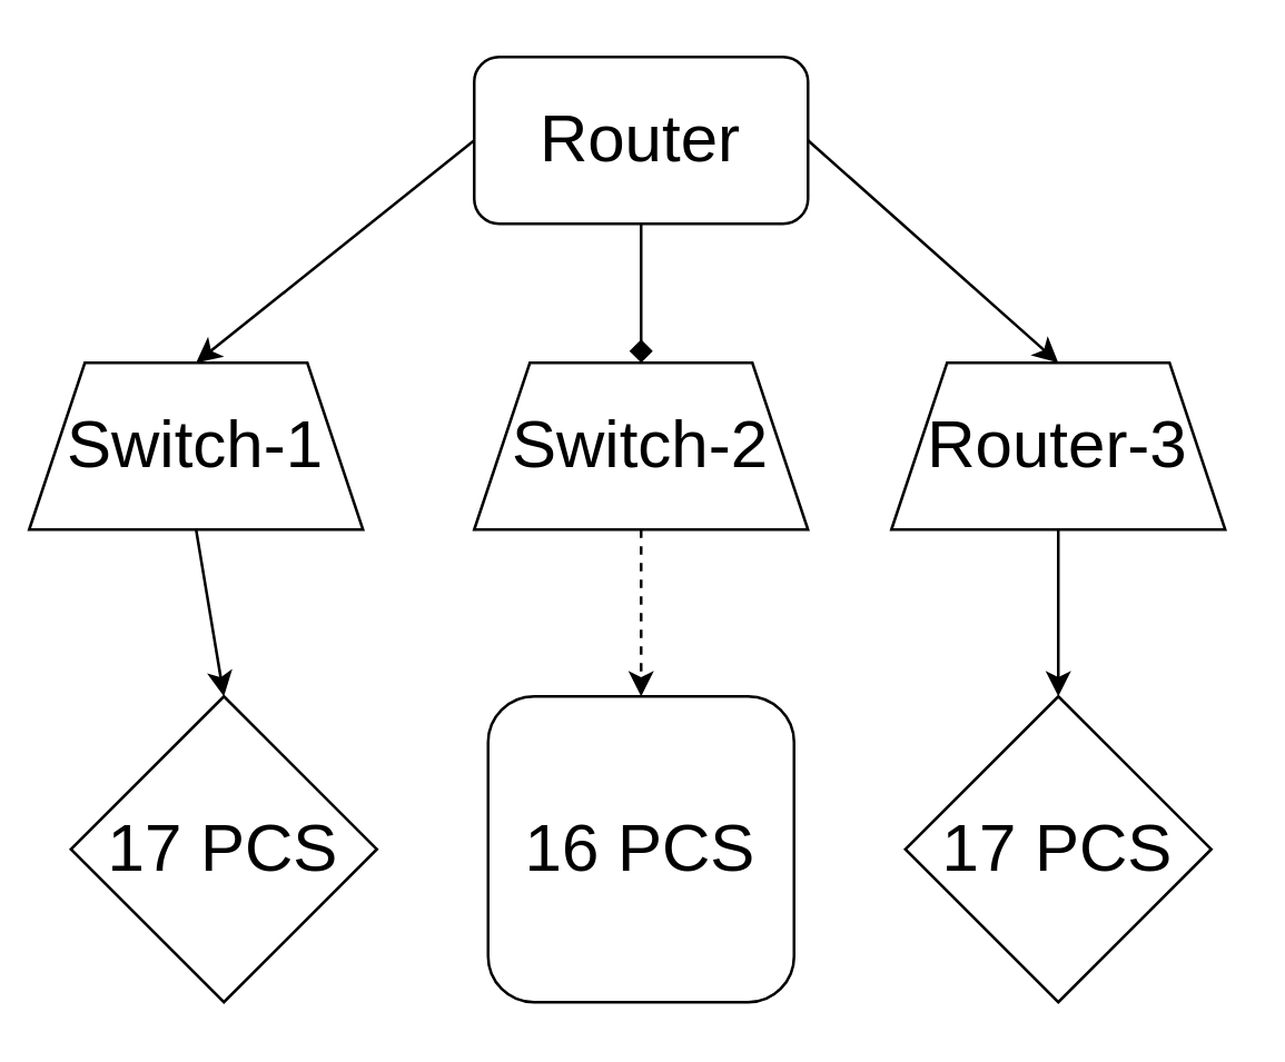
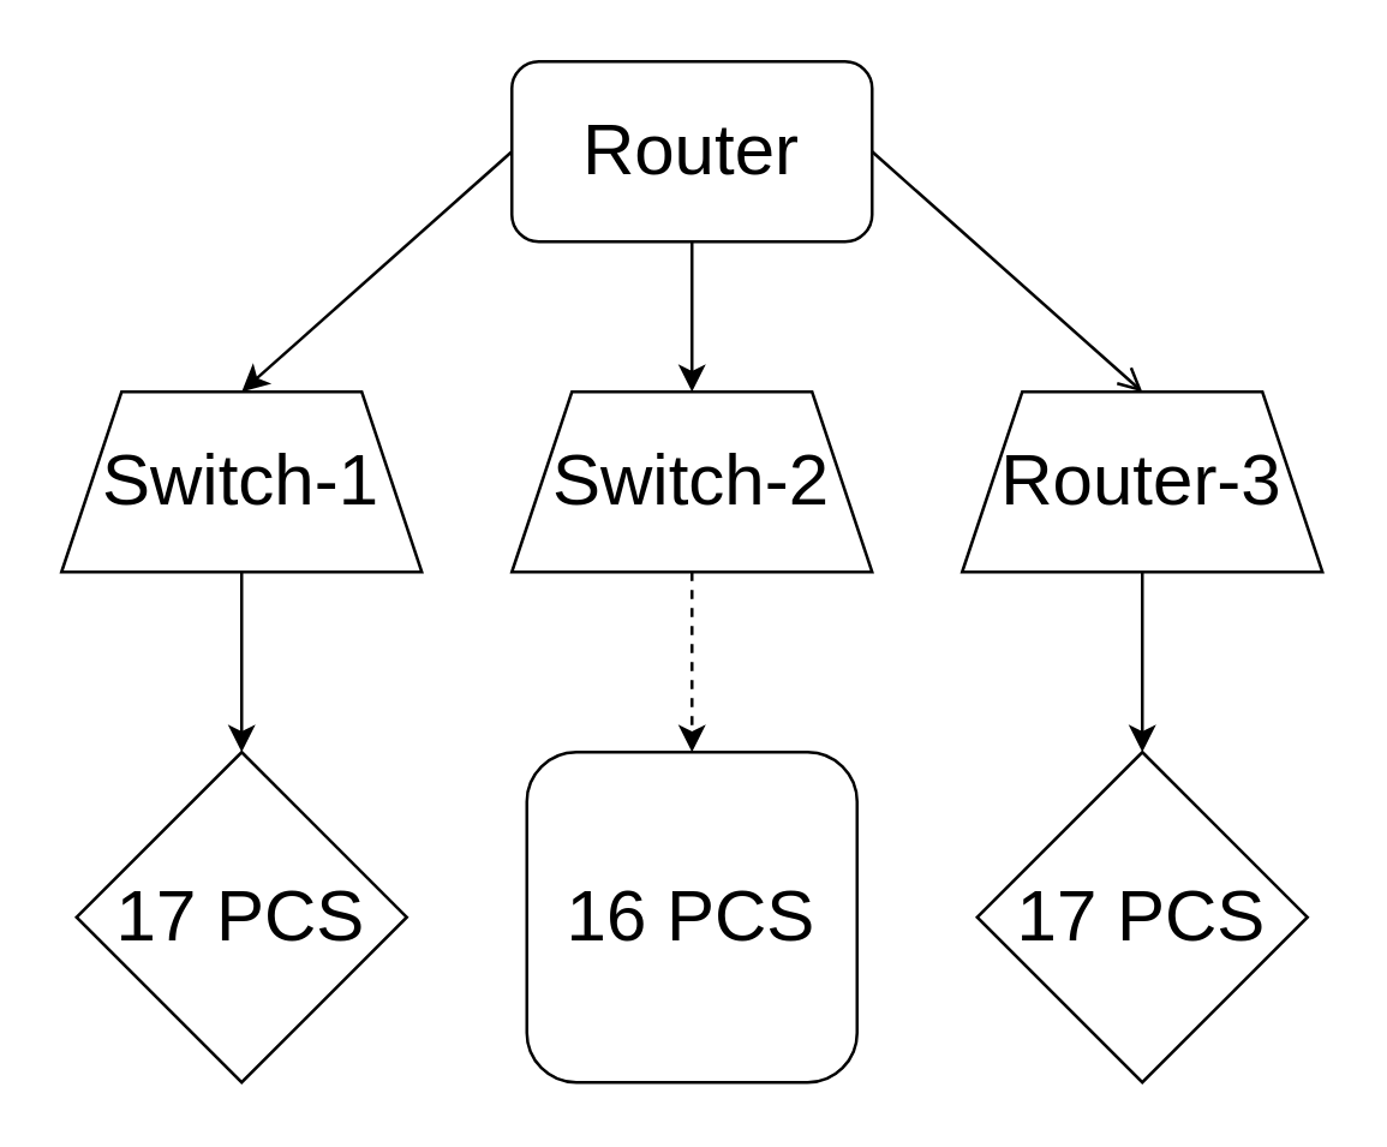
- <mxCell id="3" style="edgeStyle=none;html=1;entryX=0.5;entryY=0;entryDx=0;entryDy=0;fontFamily=Helvetica;fontSize=24;endArrow=diamond;" parent="1" source="5" target="9" edge="1"><mxGeometry relative="1" as="geometry" /></mxCell>
+ <mxCell id="3" style="edgeStyle=none;html=1;entryX=0.5;entryY=0;entryDx=0;entryDy=0;fontFamily=Helvetica;fontSize=24;" parent="1" source="5" target="9" edge="1"><mxGeometry relative="1" as="geometry" /></mxCell>
- <mxCell id="4" style="edgeStyle=none;html=1;exitX=1;exitY=0.5;exitDx=0;exitDy=0;entryX=0.5;entryY=0;entryDx=0;entryDy=0;fontFamily=Helvetica;fontSize=24;" parent="1" source="5" target="11" edge="1"><mxGeometry relative="1" as="geometry" /></mxCell>
+ <mxCell id="4" style="edgeStyle=none;html=1;exitX=1;exitY=0.5;exitDx=0;exitDy=0;entryX=0.5;entryY=0;entryDx=0;entryDy=0;fontFamily=Helvetica;fontSize=24;endArrow=open;" parent="1" source="5" target="11" edge="1"><mxGeometry relative="1" as="geometry" /></mxCell>
- <mxCell id="7" value="Switch-1" style="shape=trapezoid;perimeter=trapezoidPerimeter;whiteSpace=wrap;html=1;fixedSize=1;fontFamily=Helvetica;fontSize=24;" parent="1" vertex="1"><mxGeometry x="10" y="130" width="120" height="60" as="geometry" /></mxCell>
+ <mxCell id="7" value="Switch-1" style="shape=trapezoid;perimeter=trapezoidPerimeter;whiteSpace=wrap;html=1;fixedSize=1;fontFamily=Helvetica;fontSize=24;" parent="1" vertex="1"><mxGeometry x="20" y="130" width="120" height="60" as="geometry" /></mxCell>
